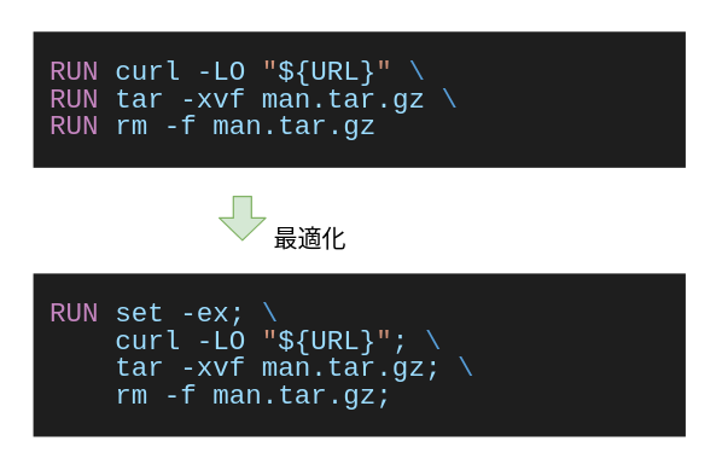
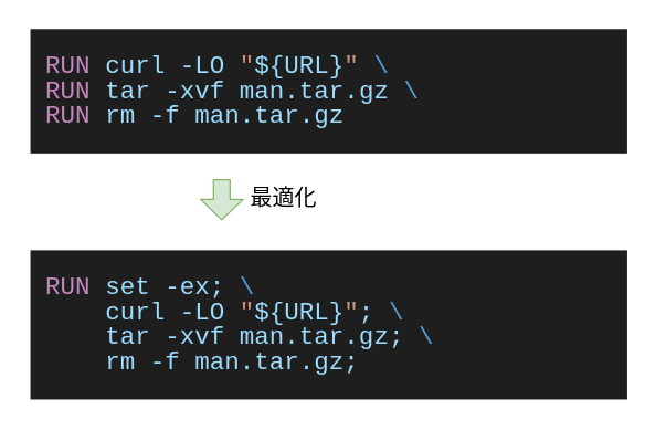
- <mxCell id="3" value="&lt;font color=&quot;#000000&quot; style=&quot;font-size: 16px;&quot;&gt;最適化&lt;/font&gt;" style="text;html=1;strokeColor=none;fillColor=none;align=center;verticalAlign=middle;whiteSpace=wrap;rounded=0;labelBackgroundColor=none;fontSize=18;fontColor=#2E2E2E;fontFamily=Noto Sans JP;fontSource=https%3A%2F%2Ffonts.googleapis.com%2Fcss%3Ffamily%3DNoto%2BSans%2BJP;" parent="1" vertex="1"><mxGeometry x="180" y="149" width="50" height="17" as="geometry" /></mxCell>
+ <mxCell id="3" value="&lt;font color=&quot;#000000&quot; style=&quot;font-size: 16px;&quot;&gt;最適化&lt;/font&gt;" style="text;html=1;strokeColor=none;fillColor=none;align=center;verticalAlign=middle;whiteSpace=wrap;rounded=0;labelBackgroundColor=none;fontSize=18;fontColor=#2E2E2E;fontFamily=Noto Sans JP;fontSource=https%3A%2F%2Ffonts.googleapis.com%2Fcss%3Ffamily%3DNoto%2BSans%2BJP;" parent="1" vertex="1"><mxGeometry x="180" y="134" width="50" height="17" as="geometry" /></mxCell>
